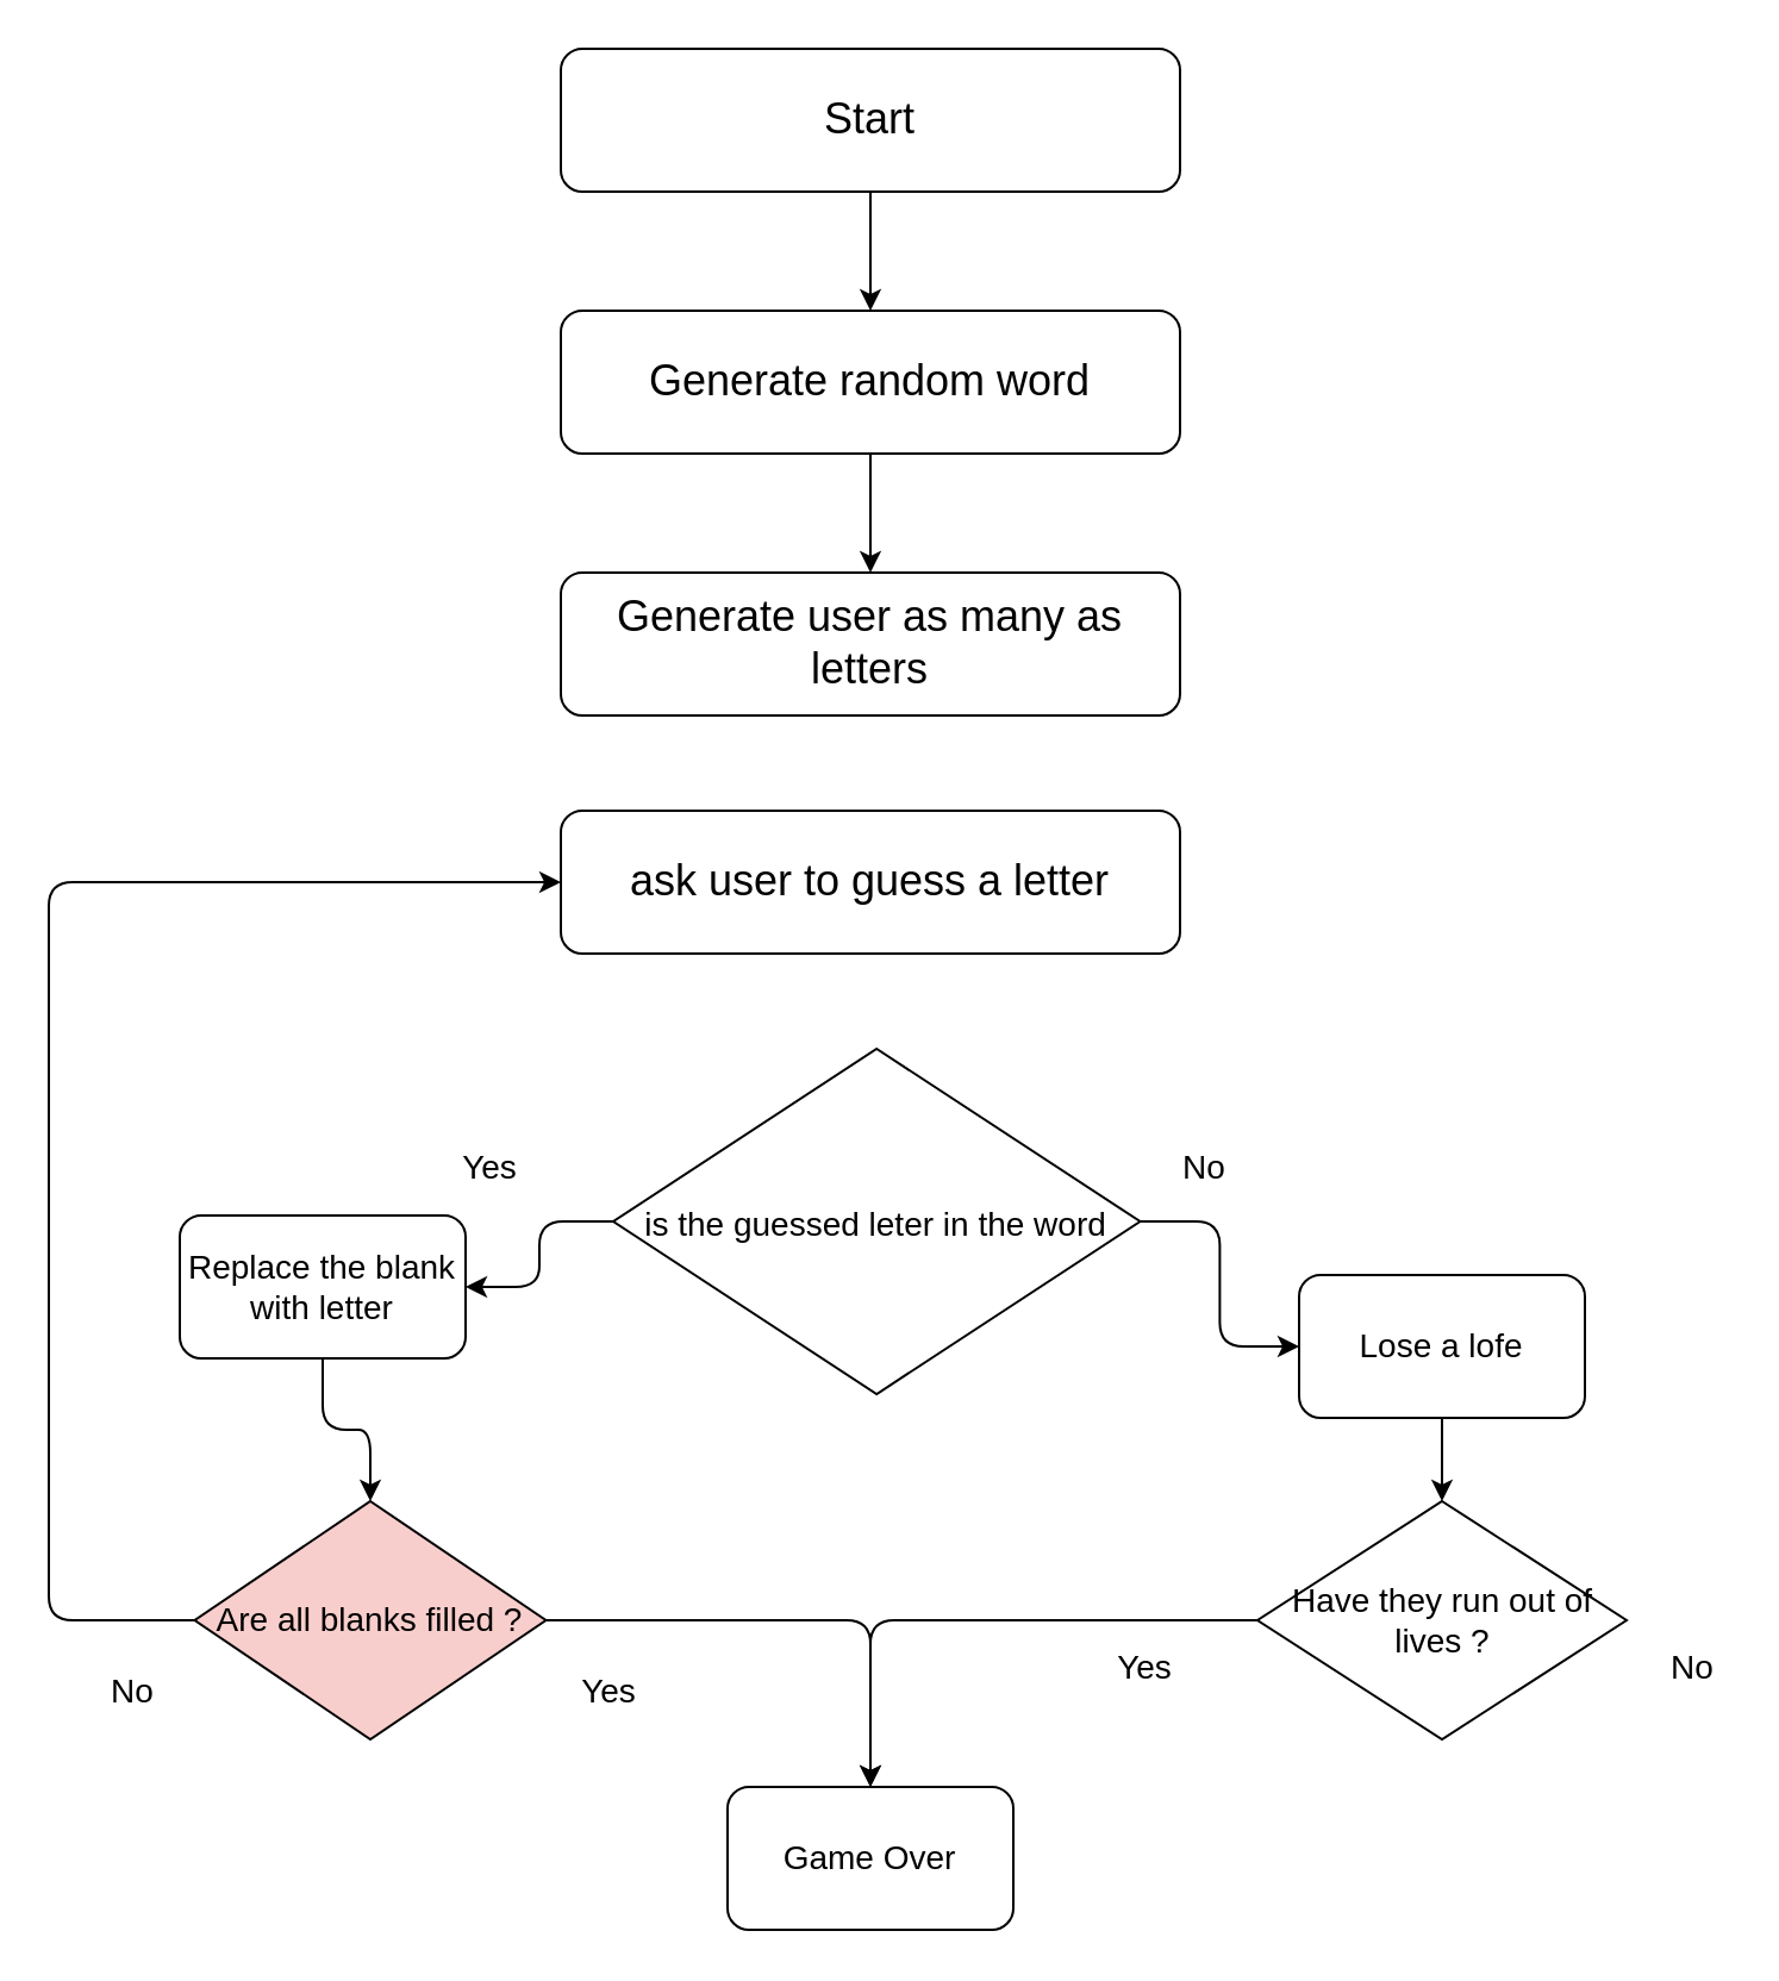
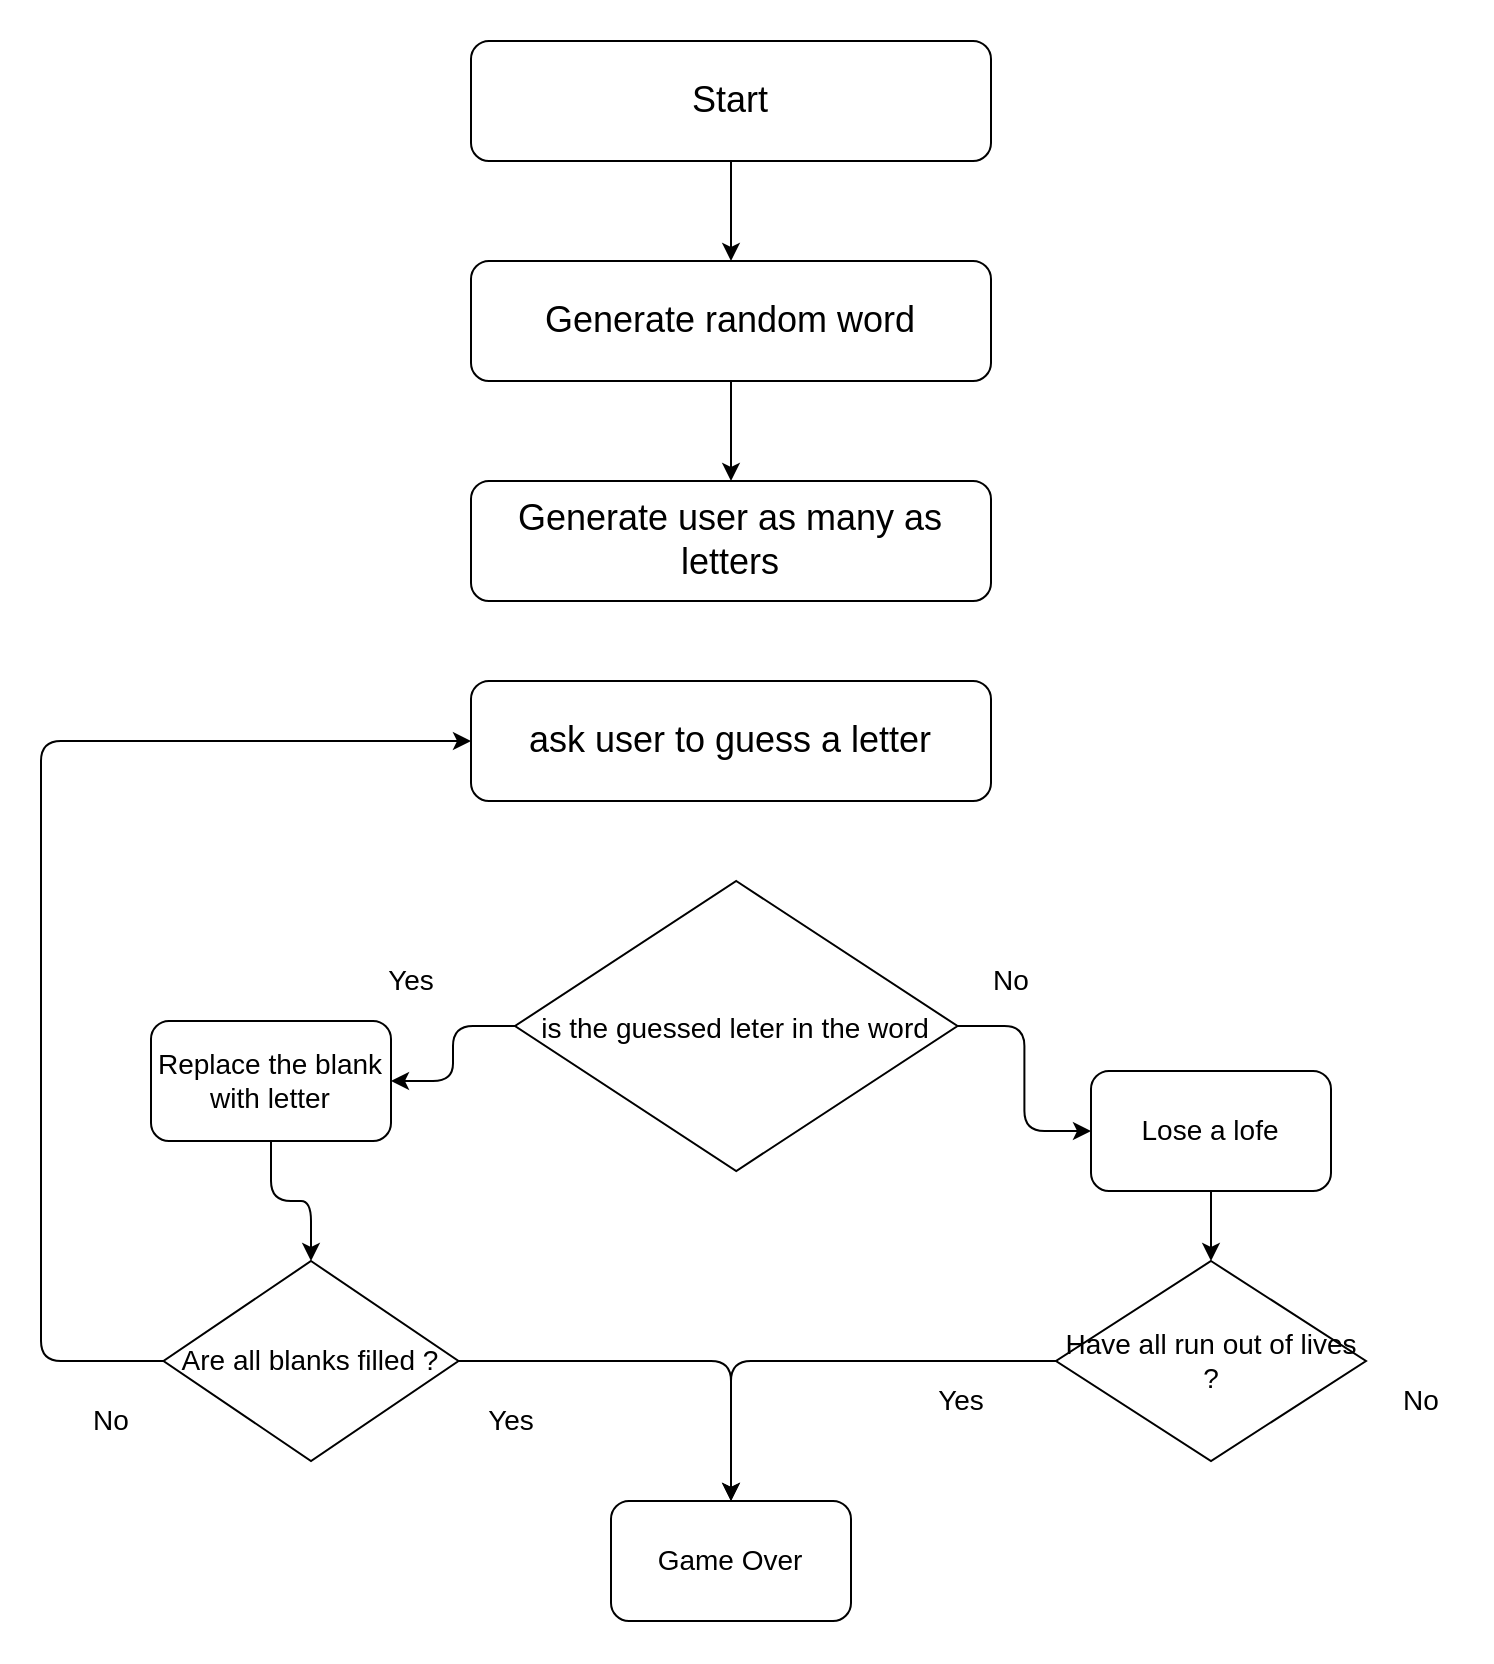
- <mxCell id="21" value="Are all blanks filled ?" style="rhombus;whiteSpace=wrap;html=1;fontSize=14;fillColor=#f8cecc;" parent="1" vertex="1"><mxGeometry x="81.25" y="630" width="147.5" height="100" as="geometry" /></mxCell>
+ <mxCell id="21" value="Are all blanks filled ?" style="rhombus;whiteSpace=wrap;html=1;fontSize=14;" parent="1" vertex="1"><mxGeometry x="81.25" y="630" width="147.5" height="100" as="geometry" /></mxCell>
- <mxCell id="18" value="Have they run out of lives ?" style="rhombus;whiteSpace=wrap;html=1;fontSize=14;" parent="1" vertex="1"><mxGeometry x="527.5" y="630" width="155" height="100" as="geometry" /></mxCell>
+ <mxCell id="18" value="Have all run out of lives ?" style="rhombus;whiteSpace=wrap;html=1;fontSize=14;" parent="1" vertex="1"><mxGeometry x="527.5" y="630" width="155" height="100" as="geometry" /></mxCell>
